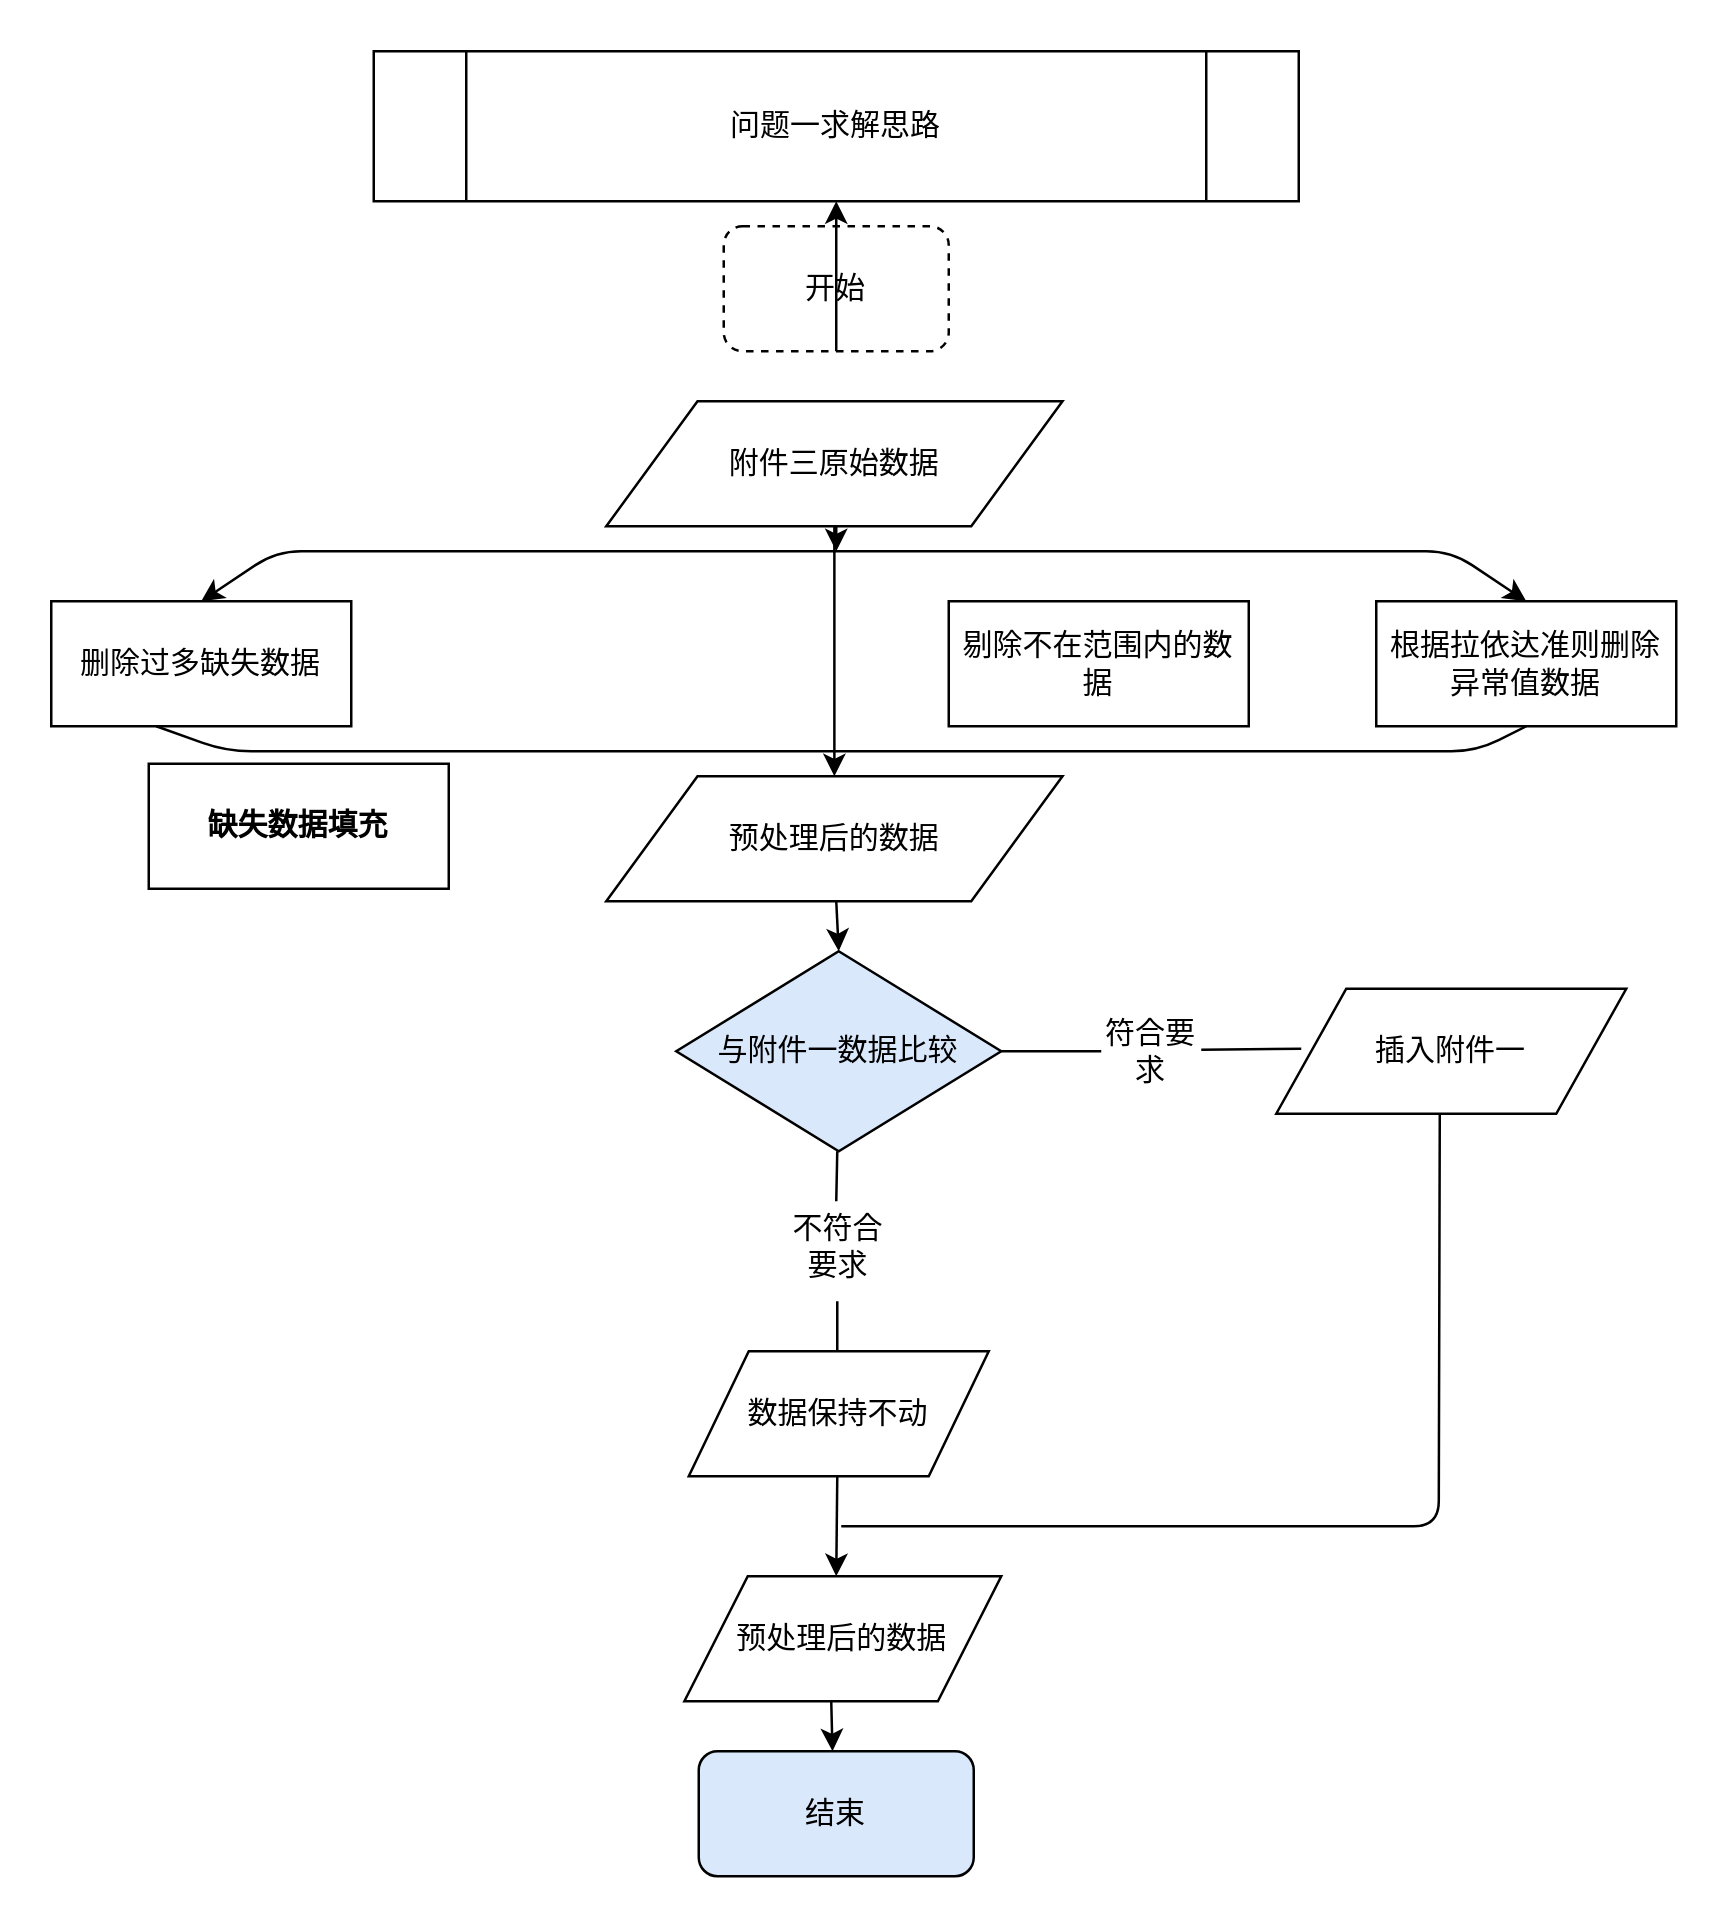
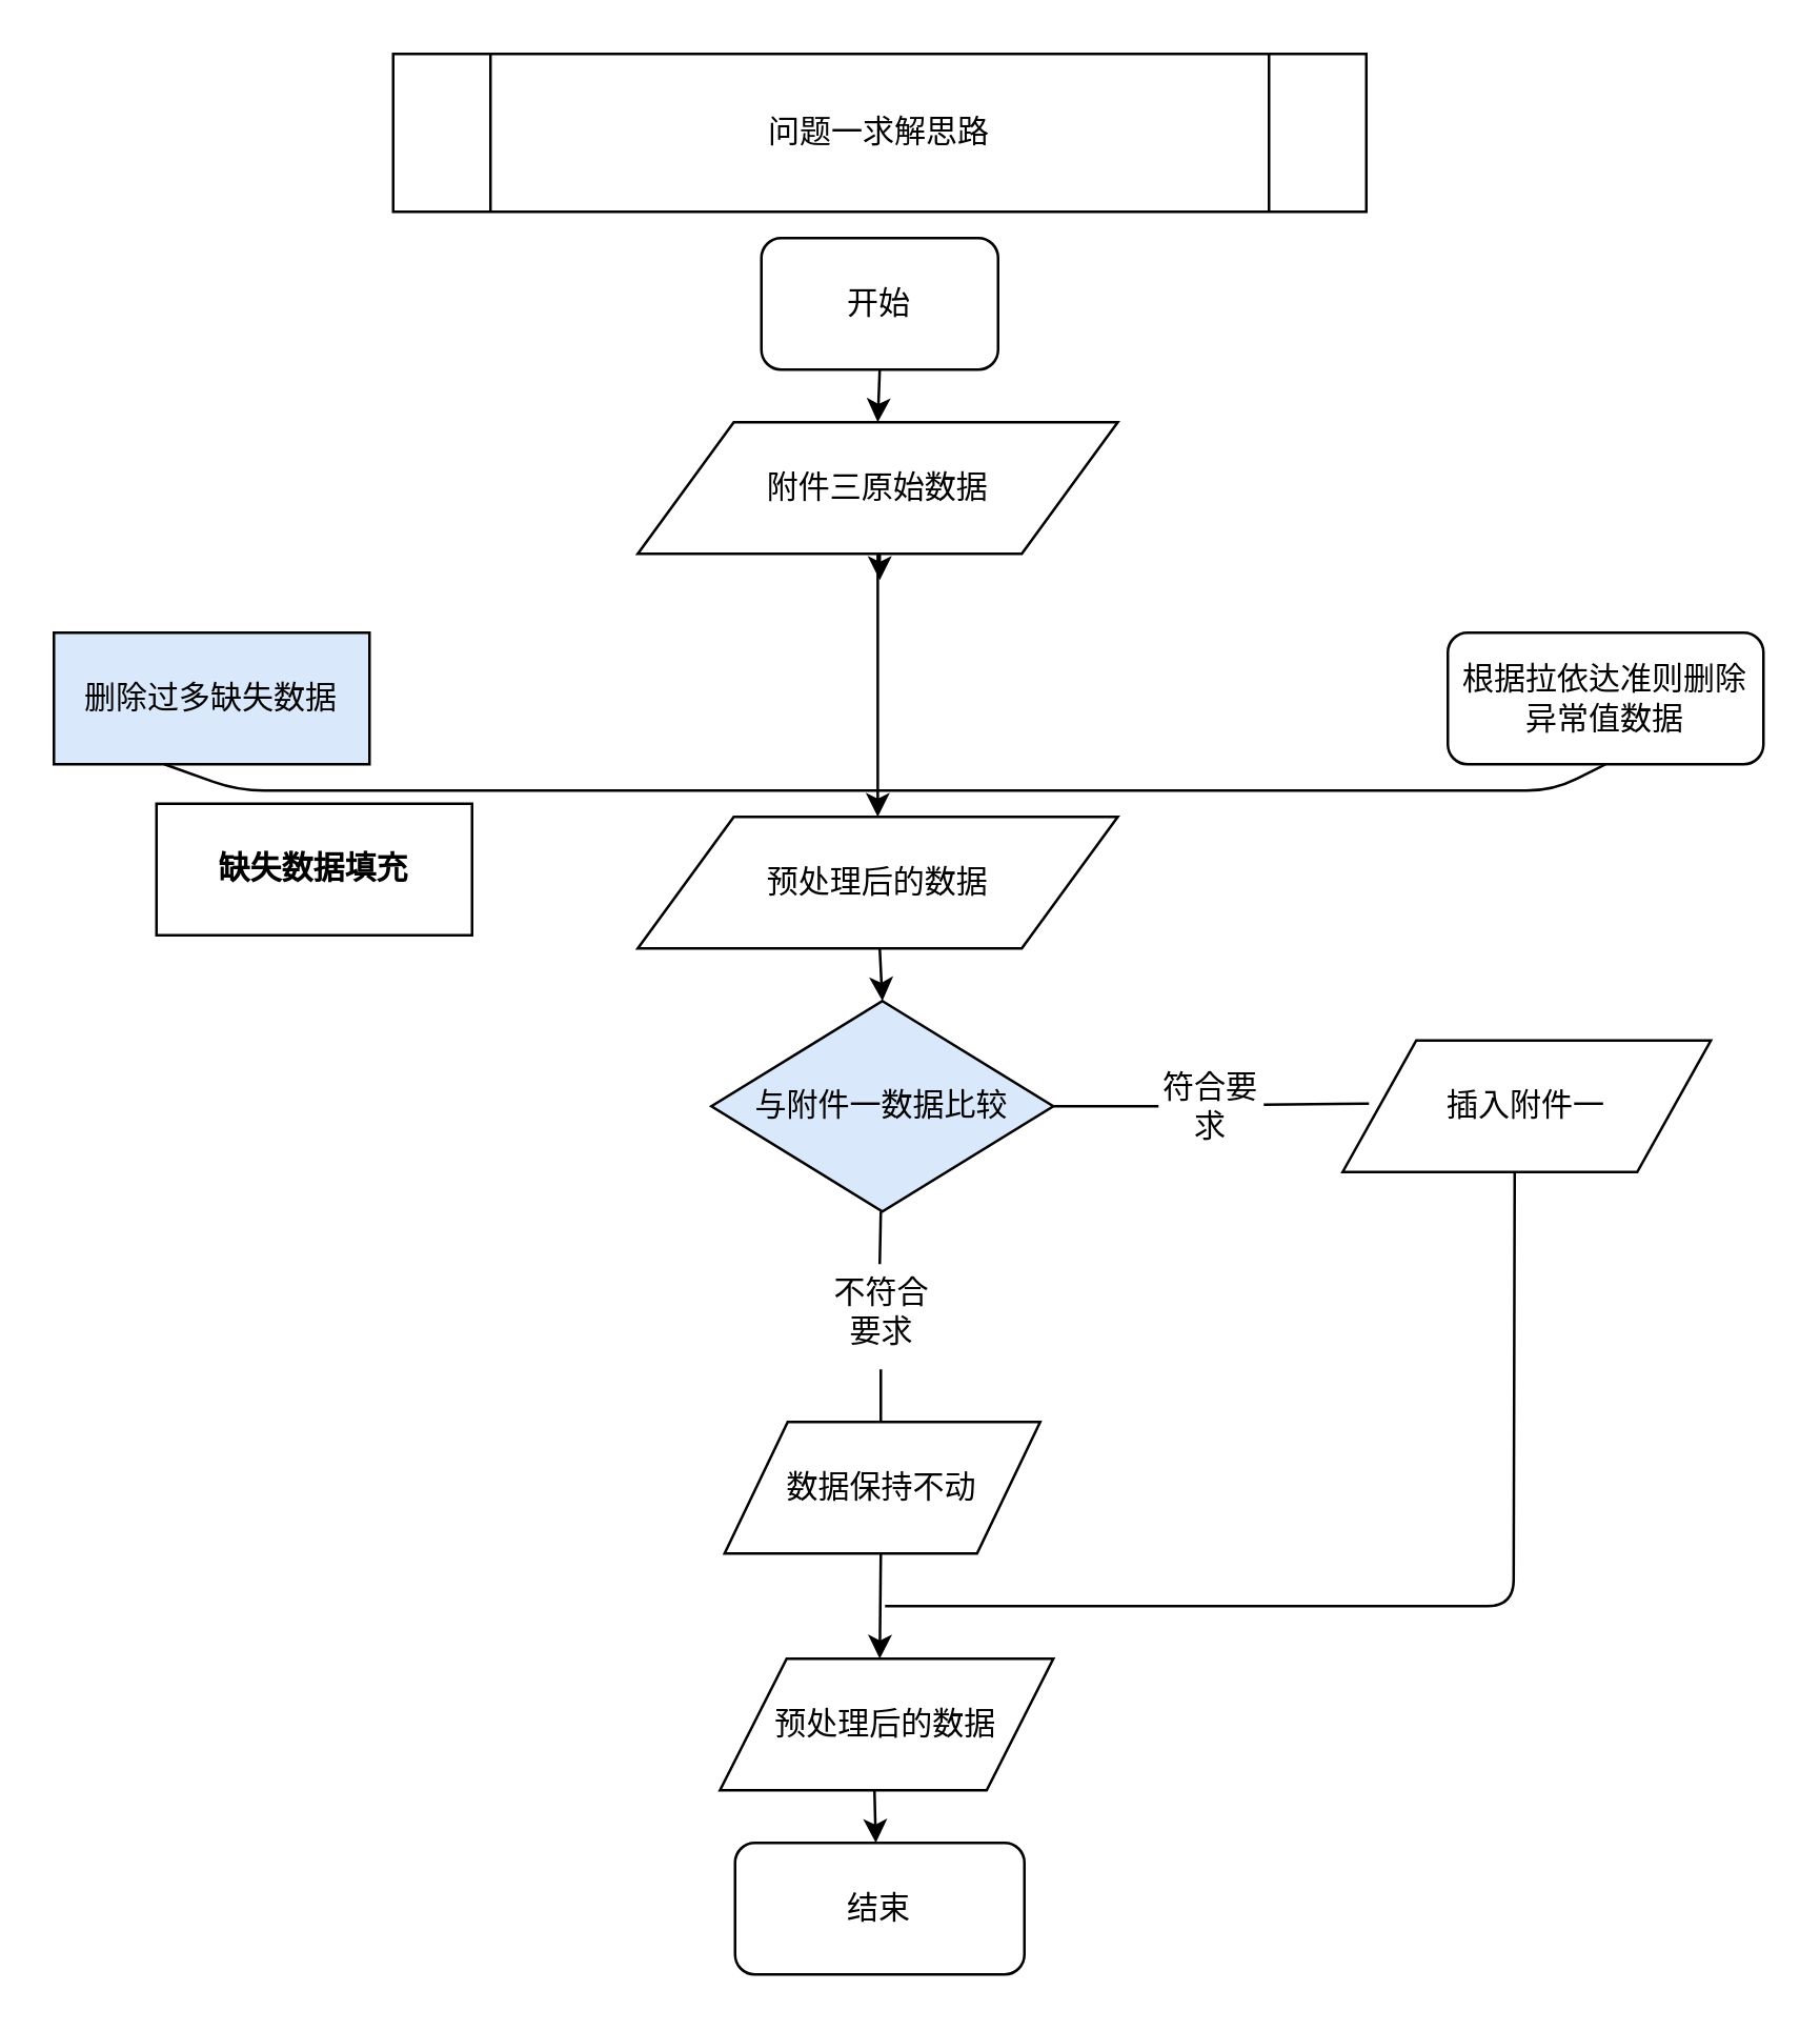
- <mxCell id="7" value="" style="endArrow=classic;html=1;exitX=0.5;exitY=1;exitDx=0;exitDy=0;" edge="1" parent="1" source="3" target="2"><mxGeometry width="50" height="50" relative="1" as="geometry"><mxPoint x="400" y="220" as="sourcePoint" /><mxPoint x="450" y="170" as="targetPoint" /></mxGeometry></mxCell>
+ <mxCell id="7" value="" style="endArrow=classic;html=1;exitX=0.5;exitY=1;exitDx=0;exitDy=0;entryX=0.5;entryY=0;entryDx=0;entryDy=0;" edge="1" parent="1" source="3" target="5"><mxGeometry width="50" height="50" relative="1" as="geometry"><mxPoint x="400" y="220" as="sourcePoint" /><mxPoint x="450" y="170" as="targetPoint" /></mxGeometry></mxCell>
- <mxCell id="3" value="开始" style="rounded=1;whiteSpace=wrap;html=1;dashed=1;" vertex="1" parent="1"><mxGeometry x="289" y="90" width="90" height="50" as="geometry" /></mxCell>
+ <mxCell id="3" value="开始" style="rounded=1;whiteSpace=wrap;html=1;" vertex="1" parent="1"><mxGeometry x="289" y="90" width="90" height="50" as="geometry" /></mxCell>
- <mxCell id="12" value="" style="endArrow=classic;startArrow=classic;html=1;exitX=0.5;exitY=0;exitDx=0;exitDy=0;entryX=0.5;entryY=0;entryDx=0;entryDy=0;" edge="1" parent="1" source="8" target="11"><mxGeometry width="50" height="50" relative="1" as="geometry"><mxPoint x="439" y="210" as="sourcePoint" /><mxPoint x="519" y="190" as="targetPoint" /><Array as="points"><mxPoint x="110" y="220" /><mxPoint x="350" y="220" /><mxPoint x="580" y="220" /></Array></mxGeometry></mxCell>
- <mxCell id="8" value="删除过多缺失数据" style="rounded=0;whiteSpace=wrap;html=1;" vertex="1" parent="1"><mxGeometry x="20" y="240" width="120" height="50" as="geometry" /></mxCell>
+ <mxCell id="8" value="删除过多缺失数据" style="rounded=0;whiteSpace=wrap;html=1;fillColor=#dae8fc;" vertex="1" parent="1"><mxGeometry x="20" y="240" width="120" height="50" as="geometry" /></mxCell>
- <mxCell id="10" value="剔除不在范围内的数据" style="rounded=0;whiteSpace=wrap;html=1;" vertex="1" parent="1"><mxGeometry x="379" y="240" width="120" height="50" as="geometry" /></mxCell>
- <mxCell id="11" value="根据拉依达准则删除异常值数据" style="rounded=0;whiteSpace=wrap;html=1;" vertex="1" parent="1"><mxGeometry x="550" y="240" width="120" height="50" as="geometry" /></mxCell>
+ <mxCell id="11" value="根据拉依达准则删除异常值数据" style="whiteSpace=wrap;html=1;rounded=1;" vertex="1" parent="1"><mxGeometry x="550" y="240" width="120" height="50" as="geometry" /></mxCell>
- <mxCell id="28" value="结束" style="rounded=1;whiteSpace=wrap;html=1;fillColor=#dae8fc;" vertex="1" parent="1"><mxGeometry x="279" y="700" width="110" height="50" as="geometry" /></mxCell>
+ <mxCell id="28" value="结束" style="rounded=1;whiteSpace=wrap;html=1;" vertex="1" parent="1"><mxGeometry x="279" y="700" width="110" height="50" as="geometry" /></mxCell>
